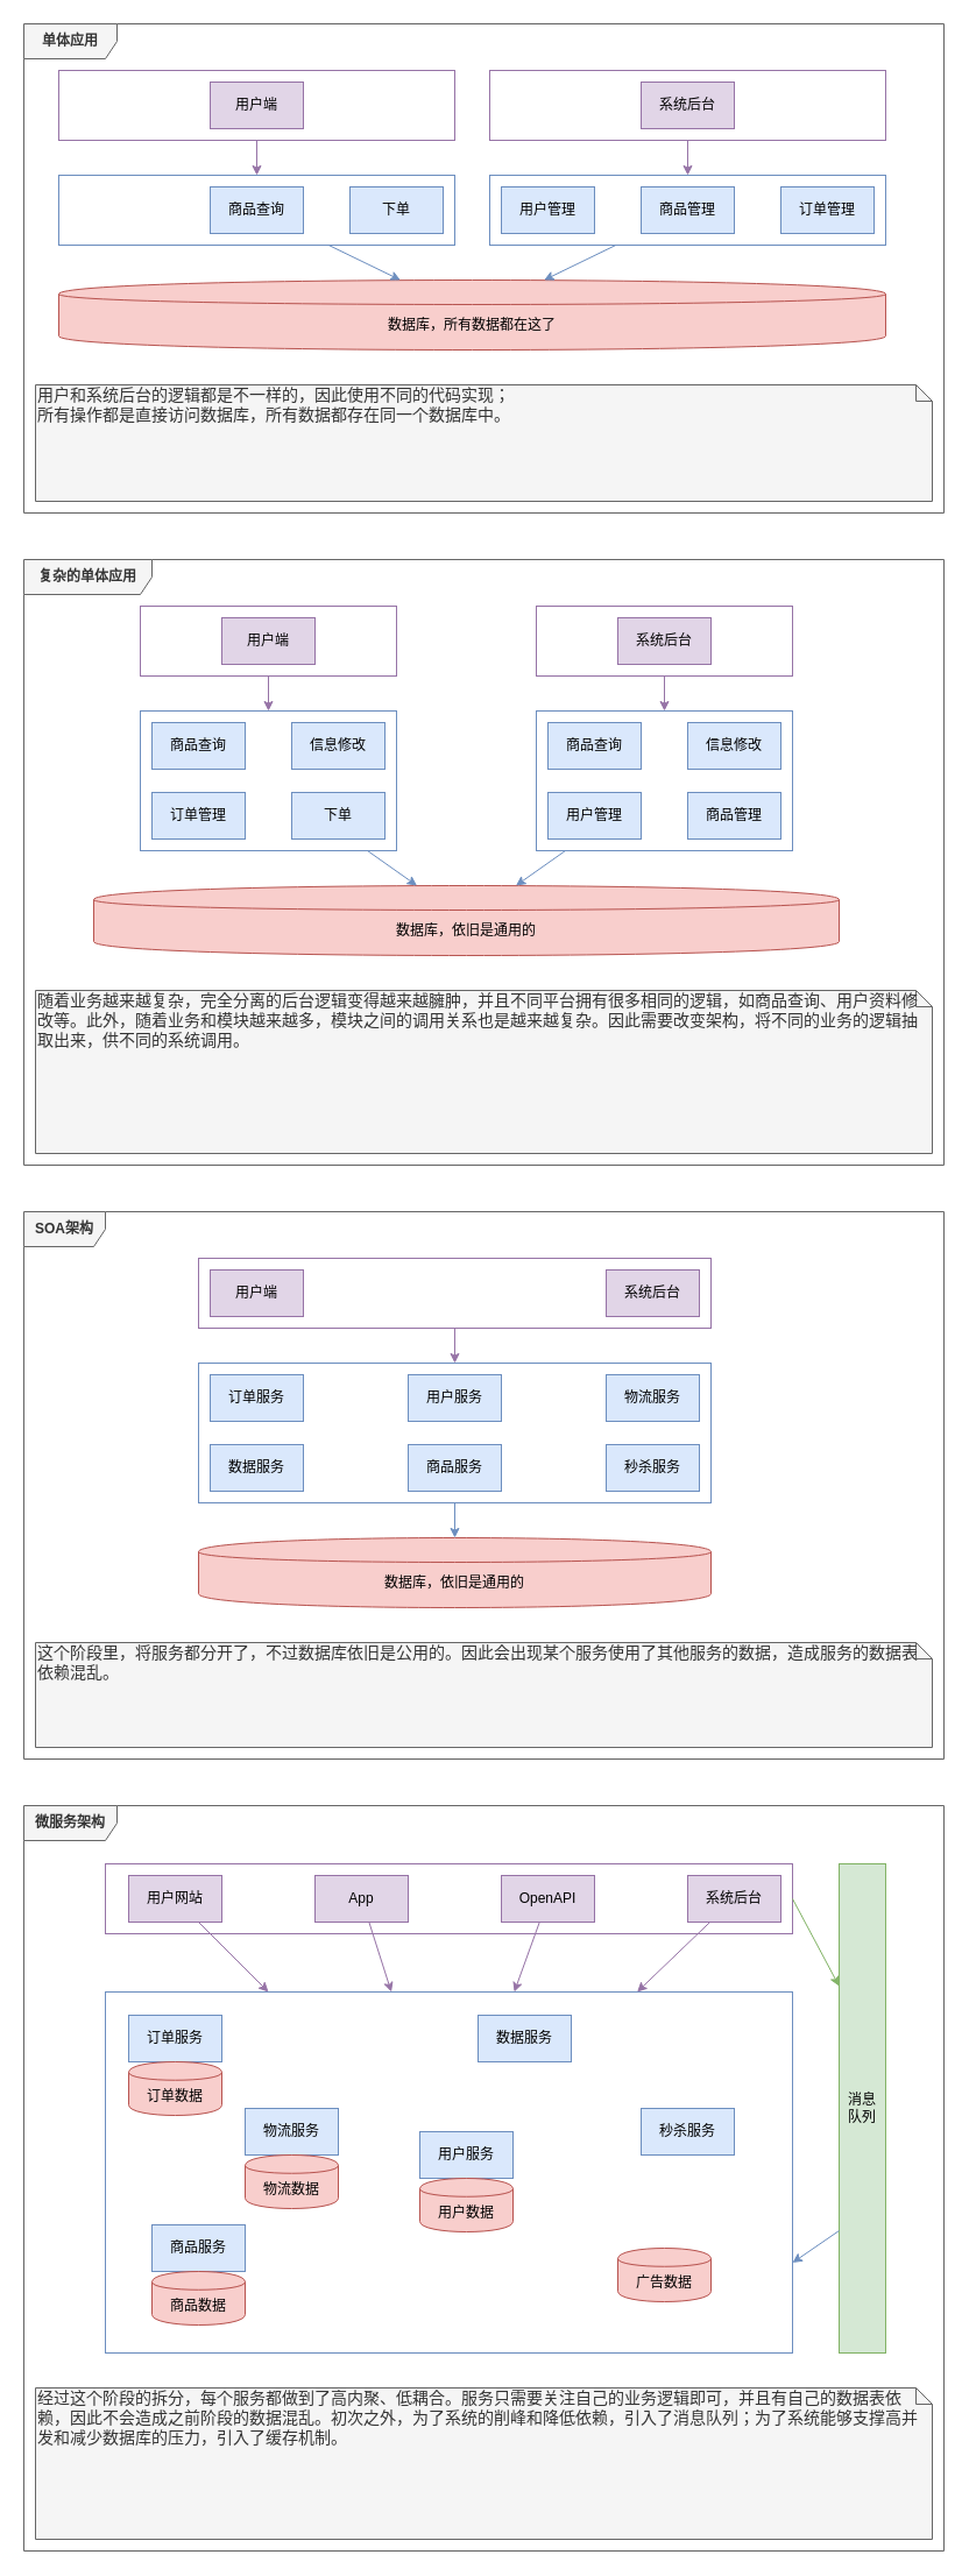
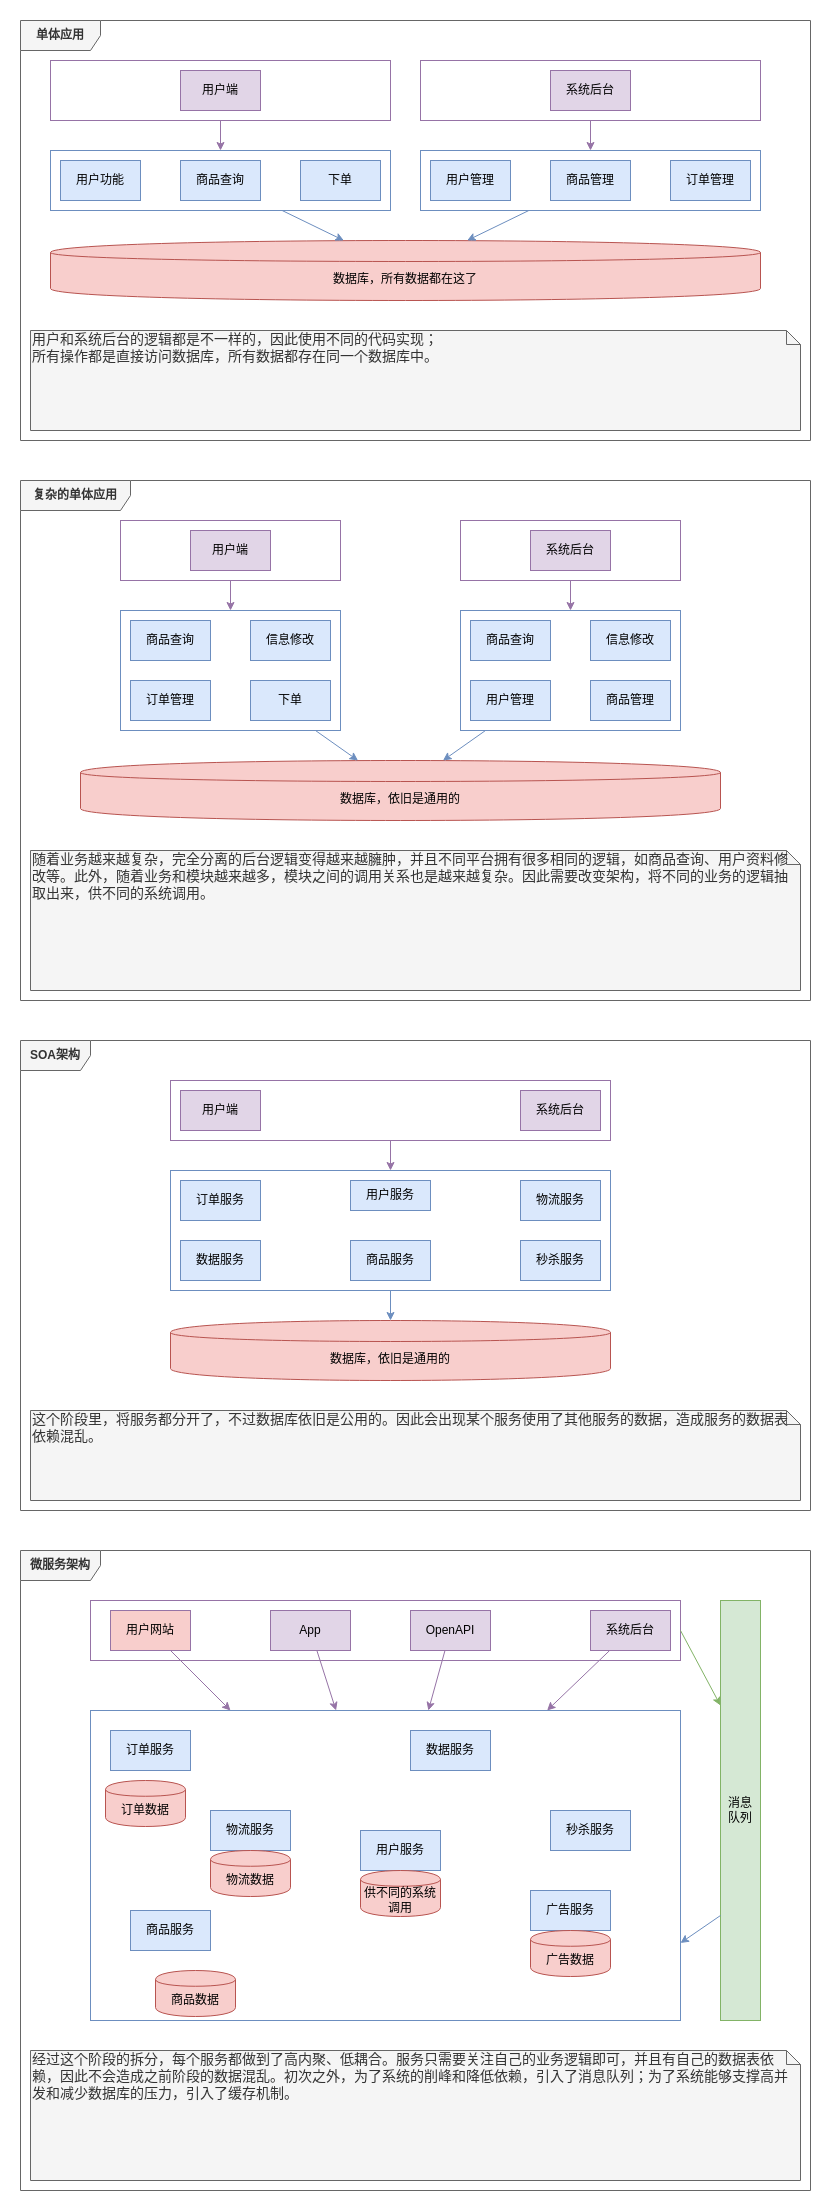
+ <mxCell id="46" value="用户功能" style="rounded=0;whiteSpace=wrap;html=1;fillColor=#dae8fc;strokeColor=#6c8ebf;" parent="1" vertex="1"><mxGeometry x="60" y="160" width="80" height="40" as="geometry" /></mxCell>
- <mxCell id="76" value="用户服务" style="rounded=0;whiteSpace=wrap;html=1;fillColor=#dae8fc;fontSize=12;strokeColor=#6c8ebf;" parent="1" vertex="1"><mxGeometry x="350" y="1180" width="80" height="40" as="geometry" /></mxCell>
+ <mxCell id="76" value="用户服务" style="rounded=0;whiteSpace=wrap;html=1;fillColor=#dae8fc;fontSize=12;strokeColor=#6c8ebf;" parent="1" vertex="1"><mxGeometry x="350" y="1180" width="80" height="30" as="geometry" /></mxCell>
- <mxCell id="20" value="用户网站" style="rounded=0;whiteSpace=wrap;html=1;fillColor=#e1d5e7;fontSize=12;strokeColor=#9673a6;" parent="1" vertex="1"><mxGeometry x="110" y="1610" width="80" height="40" as="geometry" /></mxCell>
+ <mxCell id="20" value="用户网站" style="rounded=0;whiteSpace=wrap;html=1;fillColor=#f8cecc;fontSize=12;strokeColor=#9673a6;" parent="1" vertex="1"><mxGeometry x="110" y="1610" width="80" height="40" as="geometry" /></mxCell>
- <mxCell id="22" value="OpenAPI" style="rounded=0;whiteSpace=wrap;html=1;fillColor=#e1d5e7;fontSize=12;strokeColor=#9673a6;" parent="1" vertex="1"><mxGeometry x="430" y="1610" width="80" height="40" as="geometry" /></mxCell>
+ <mxCell id="22" value="OpenAPI" style="rounded=0;whiteSpace=wrap;html=1;fillColor=#e1d5e7;fontSize=12;strokeColor=#9673a6;" parent="1" vertex="1"><mxGeometry x="410" y="1610" width="80" height="40" as="geometry" /></mxCell>
- <mxCell id="39" value="&lt;span&gt;订单数据&lt;/span&gt;" style="shape=cylinder;whiteSpace=wrap;html=1;boundedLbl=1;backgroundOutline=1;fillColor=#f8cecc;strokeColor=#b85450;" parent="1" vertex="1"><mxGeometry x="110" y="1770" width="80" height="46" as="geometry" /></mxCell>
+ <mxCell id="39" value="&lt;span&gt;订单数据&lt;/span&gt;" style="shape=cylinder;whiteSpace=wrap;html=1;boundedLbl=1;backgroundOutline=1;fillColor=#f8cecc;strokeColor=#b85450;" parent="1" vertex="1"><mxGeometry x="105" y="1780" width="80" height="46" as="geometry" /></mxCell>
- <mxCell id="42" value="用户数据" style="shape=cylinder;whiteSpace=wrap;html=1;boundedLbl=1;backgroundOutline=1;fillColor=#f8cecc;strokeColor=#b85450;" parent="1" vertex="1"><mxGeometry x="360" y="1870" width="80" height="46" as="geometry" /></mxCell>
+ <mxCell id="42" value="供不同的系统调用" style="shape=cylinder;whiteSpace=wrap;html=1;boundedLbl=1;backgroundOutline=1;fillColor=#f8cecc;strokeColor=#b85450;" parent="1" vertex="1"><mxGeometry x="360" y="1870" width="80" height="46" as="geometry" /></mxCell>
+ <mxCell id="28" value="广告服务" style="rounded=0;whiteSpace=wrap;html=1;fillColor=#dae8fc;fontSize=12;strokeColor=#6c8ebf;" parent="1" vertex="1"><mxGeometry x="530" y="1890" width="80" height="40" as="geometry" /></mxCell>
- <mxCell id="43" value="商品数据" style="shape=cylinder;whiteSpace=wrap;html=1;boundedLbl=1;backgroundOutline=1;fillColor=#f8cecc;strokeColor=#b85450;" parent="1" vertex="1"><mxGeometry x="130" y="1950" width="80" height="46" as="geometry" /></mxCell>
+ <mxCell id="43" value="商品数据" style="shape=cylinder;whiteSpace=wrap;html=1;boundedLbl=1;backgroundOutline=1;fillColor=#f8cecc;strokeColor=#b85450;" parent="1" vertex="1"><mxGeometry x="155" y="1970" width="80" height="46" as="geometry" /></mxCell>
